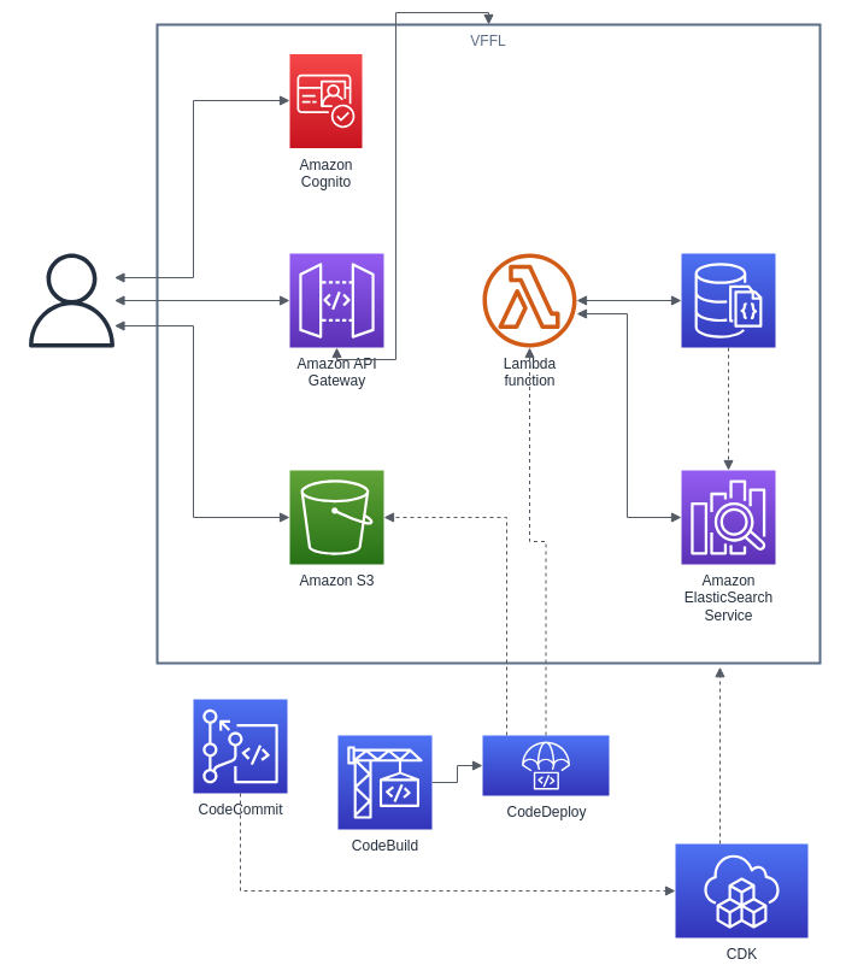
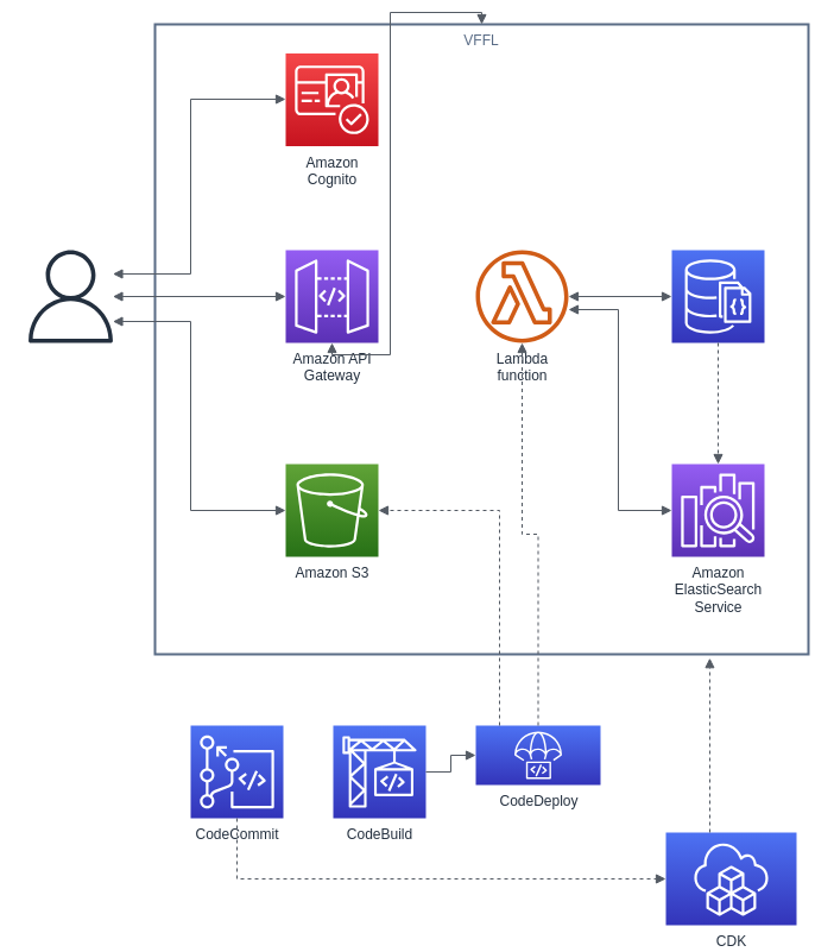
- <mxCell id="3" value="Amazon &lt;br&gt;Cognito" style="outlineConnect=0;fontColor=#232F3E;gradientColor=#F54749;gradientDirection=north;fillColor=#C7131F;strokeColor=#ffffff;dashed=0;verticalLabelPosition=bottom;verticalAlign=top;align=center;html=1;fontSize=12;fontStyle=0;aspect=fixed;shape=mxgraph.aws4.resourceIcon;resIcon=mxgraph.aws4.cognito;labelBackgroundColor=#ffffff;" parent="1" vertex="1"><mxGeometry x="240" y="44.5" width="60" height="78" as="geometry" /></mxCell>
+ <mxCell id="3" value="Amazon &lt;br&gt;Cognito" style="outlineConnect=0;fontColor=#232F3E;gradientColor=#F54749;gradientDirection=north;fillColor=#C7131F;strokeColor=#ffffff;dashed=0;verticalLabelPosition=bottom;verticalAlign=top;align=center;html=1;fontSize=12;fontStyle=0;aspect=fixed;shape=mxgraph.aws4.resourceIcon;resIcon=mxgraph.aws4.cognito;labelBackgroundColor=#ffffff;" parent="1" vertex="1"><mxGeometry x="240" y="44.5" width="78" height="78" as="geometry" /></mxCell>
- <mxCell id="10" value="CodeCommit" style="outlineConnect=0;fontColor=#232F3E;gradientColor=#4D72F3;gradientDirection=north;fillColor=#3334B9;strokeColor=#ffffff;dashed=0;verticalLabelPosition=bottom;verticalAlign=top;align=center;html=1;fontSize=12;fontStyle=0;aspect=fixed;shape=mxgraph.aws4.resourceIcon;resIcon=mxgraph.aws4.codecommit;" vertex="1" parent="1"><mxGeometry x="160" y="580" width="78" height="78" as="geometry" /></mxCell>
+ <mxCell id="10" value="CodeCommit" style="outlineConnect=0;fontColor=#232F3E;gradientColor=#4D72F3;gradientDirection=north;fillColor=#3334B9;strokeColor=#ffffff;dashed=0;verticalLabelPosition=bottom;verticalAlign=top;align=center;html=1;fontSize=12;fontStyle=0;aspect=fixed;shape=mxgraph.aws4.resourceIcon;resIcon=mxgraph.aws4.codecommit;" vertex="1" parent="1"><mxGeometry x="160" y="610" width="78" height="78" as="geometry" /></mxCell>
